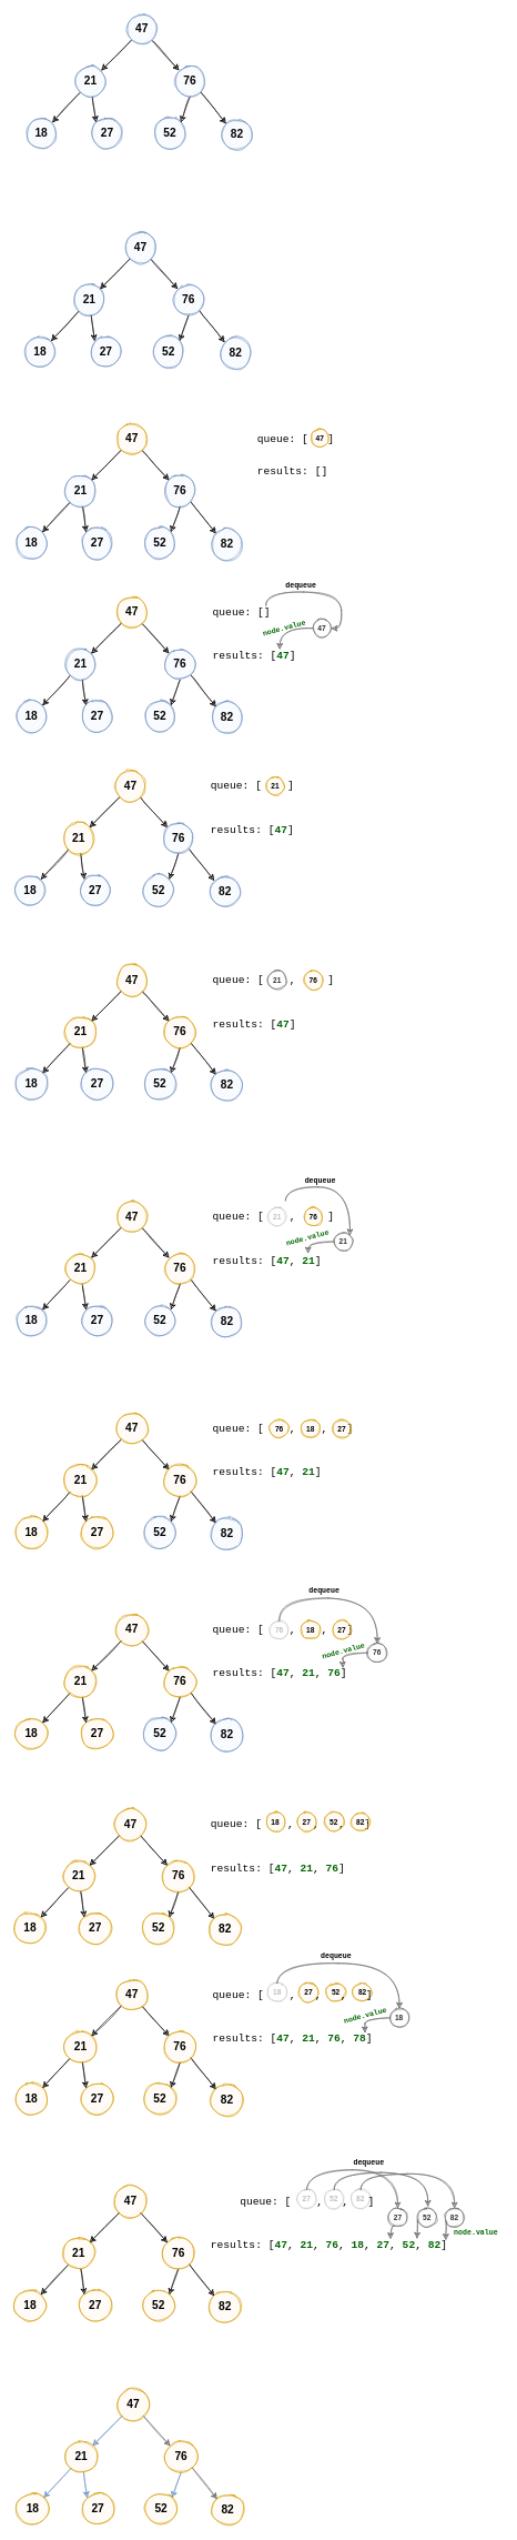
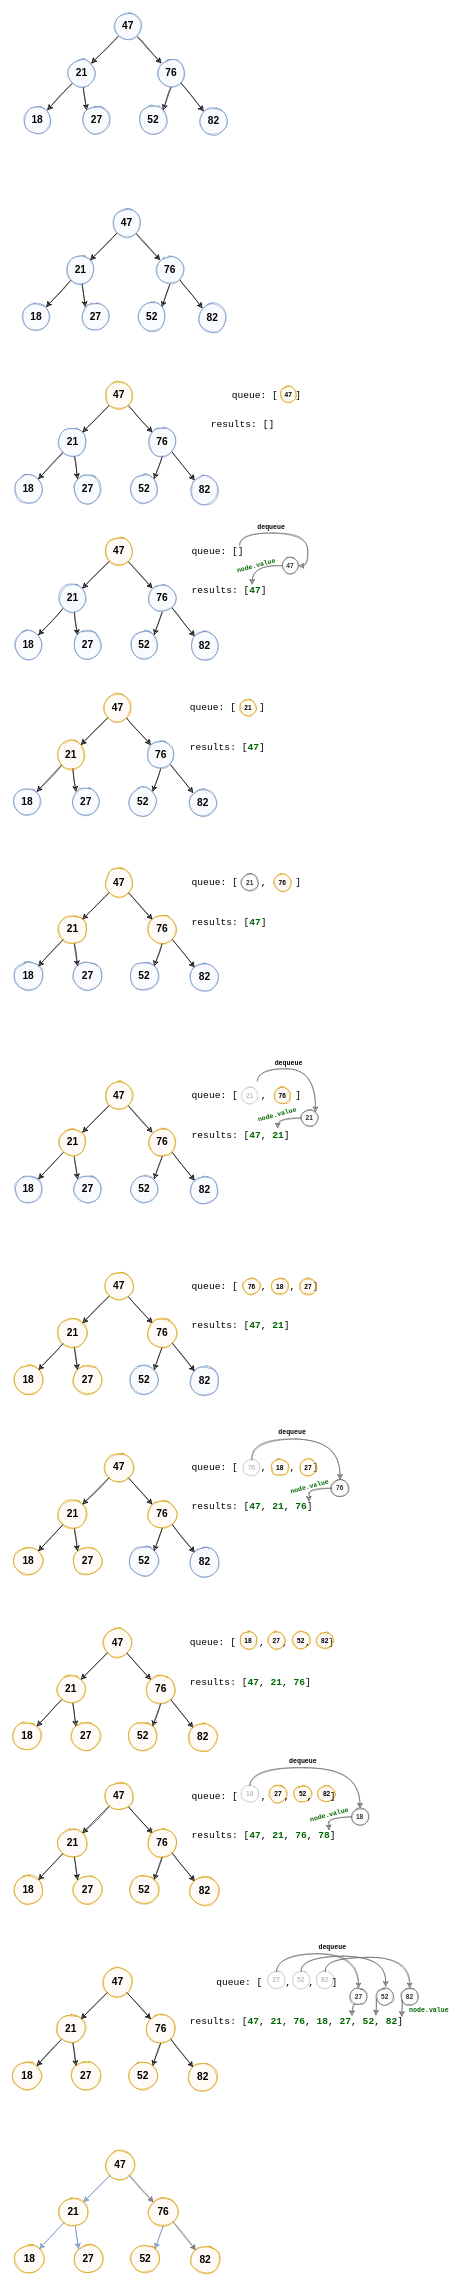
- <mxCell id="42" value="results: []" style="text;html=1;strokeColor=none;fillColor=none;align=left;verticalAlign=middle;whiteSpace=wrap;rounded=0;fontColor=#000000;fontSize=16;fontFamily=Courier New;" parent="1" vertex="1"><mxGeometry x="384" y="698" width="115" height="20" as="geometry" /></mxCell>
+ <mxCell id="42" value="results: []" style="text;html=1;strokeColor=none;fillColor=none;align=left;verticalAlign=middle;whiteSpace=wrap;rounded=0;fontColor=#000000;fontSize=16;fontFamily=Courier New;" parent="1" vertex="1"><mxGeometry x="349" y="698" width="115" height="20" as="geometry" /></mxCell>
